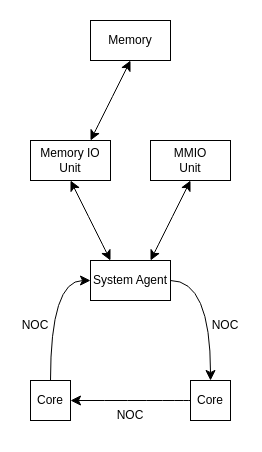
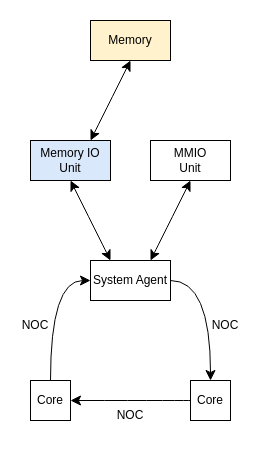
- <mxCell id="8" value="Memory" style="rounded=0;whiteSpace=wrap;html=1;" vertex="1" parent="1"><mxGeometry x="90" y="20" width="80" height="40" as="geometry" /></mxCell>
+ <mxCell id="8" value="Memory" style="rounded=0;whiteSpace=wrap;html=1;fillColor=#fff2cc;" vertex="1" parent="1"><mxGeometry x="90" y="20" width="80" height="40" as="geometry" /></mxCell>
- <mxCell id="7" value="Memory IO Unit" style="rounded=0;whiteSpace=wrap;html=1;" vertex="1" parent="1"><mxGeometry x="30" y="140" width="80" height="40" as="geometry" /></mxCell>
+ <mxCell id="7" value="Memory IO Unit" style="rounded=0;whiteSpace=wrap;html=1;fillColor=#dae8fc;" vertex="1" parent="1"><mxGeometry x="30" y="140" width="80" height="40" as="geometry" /></mxCell>
